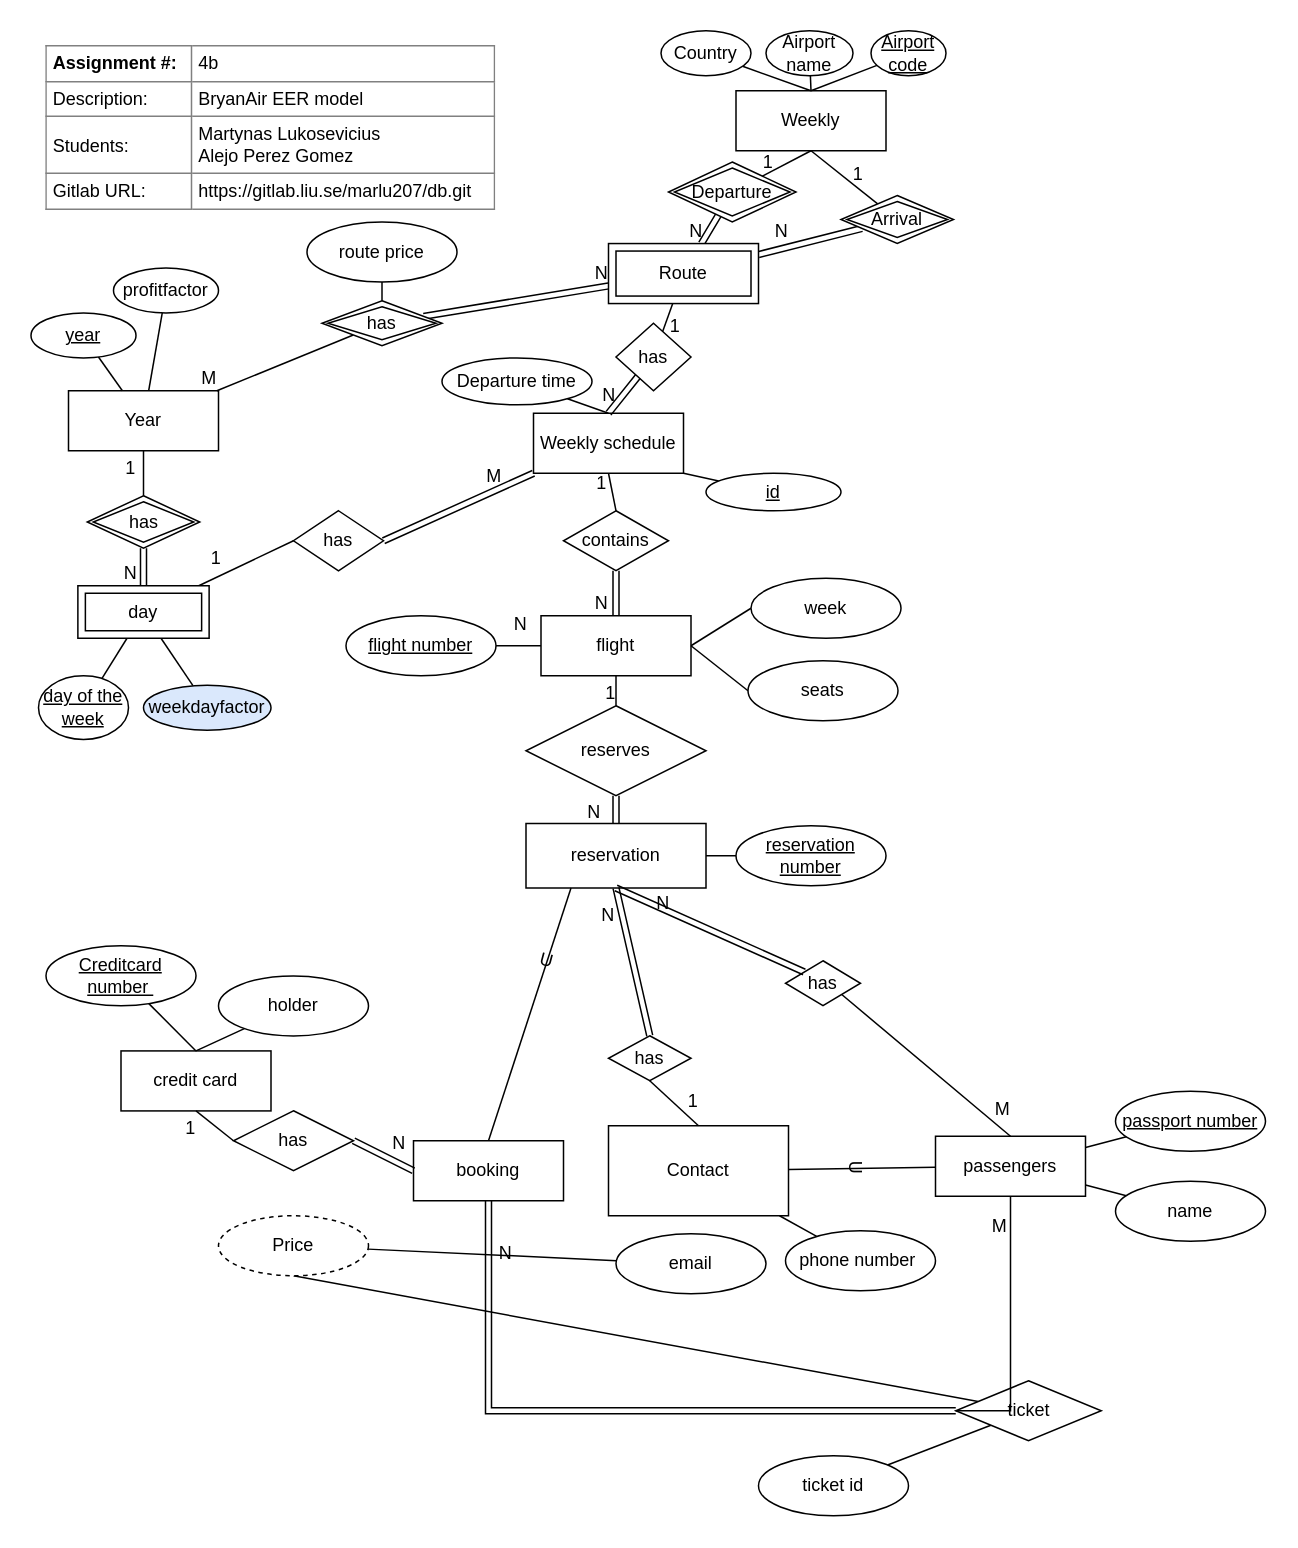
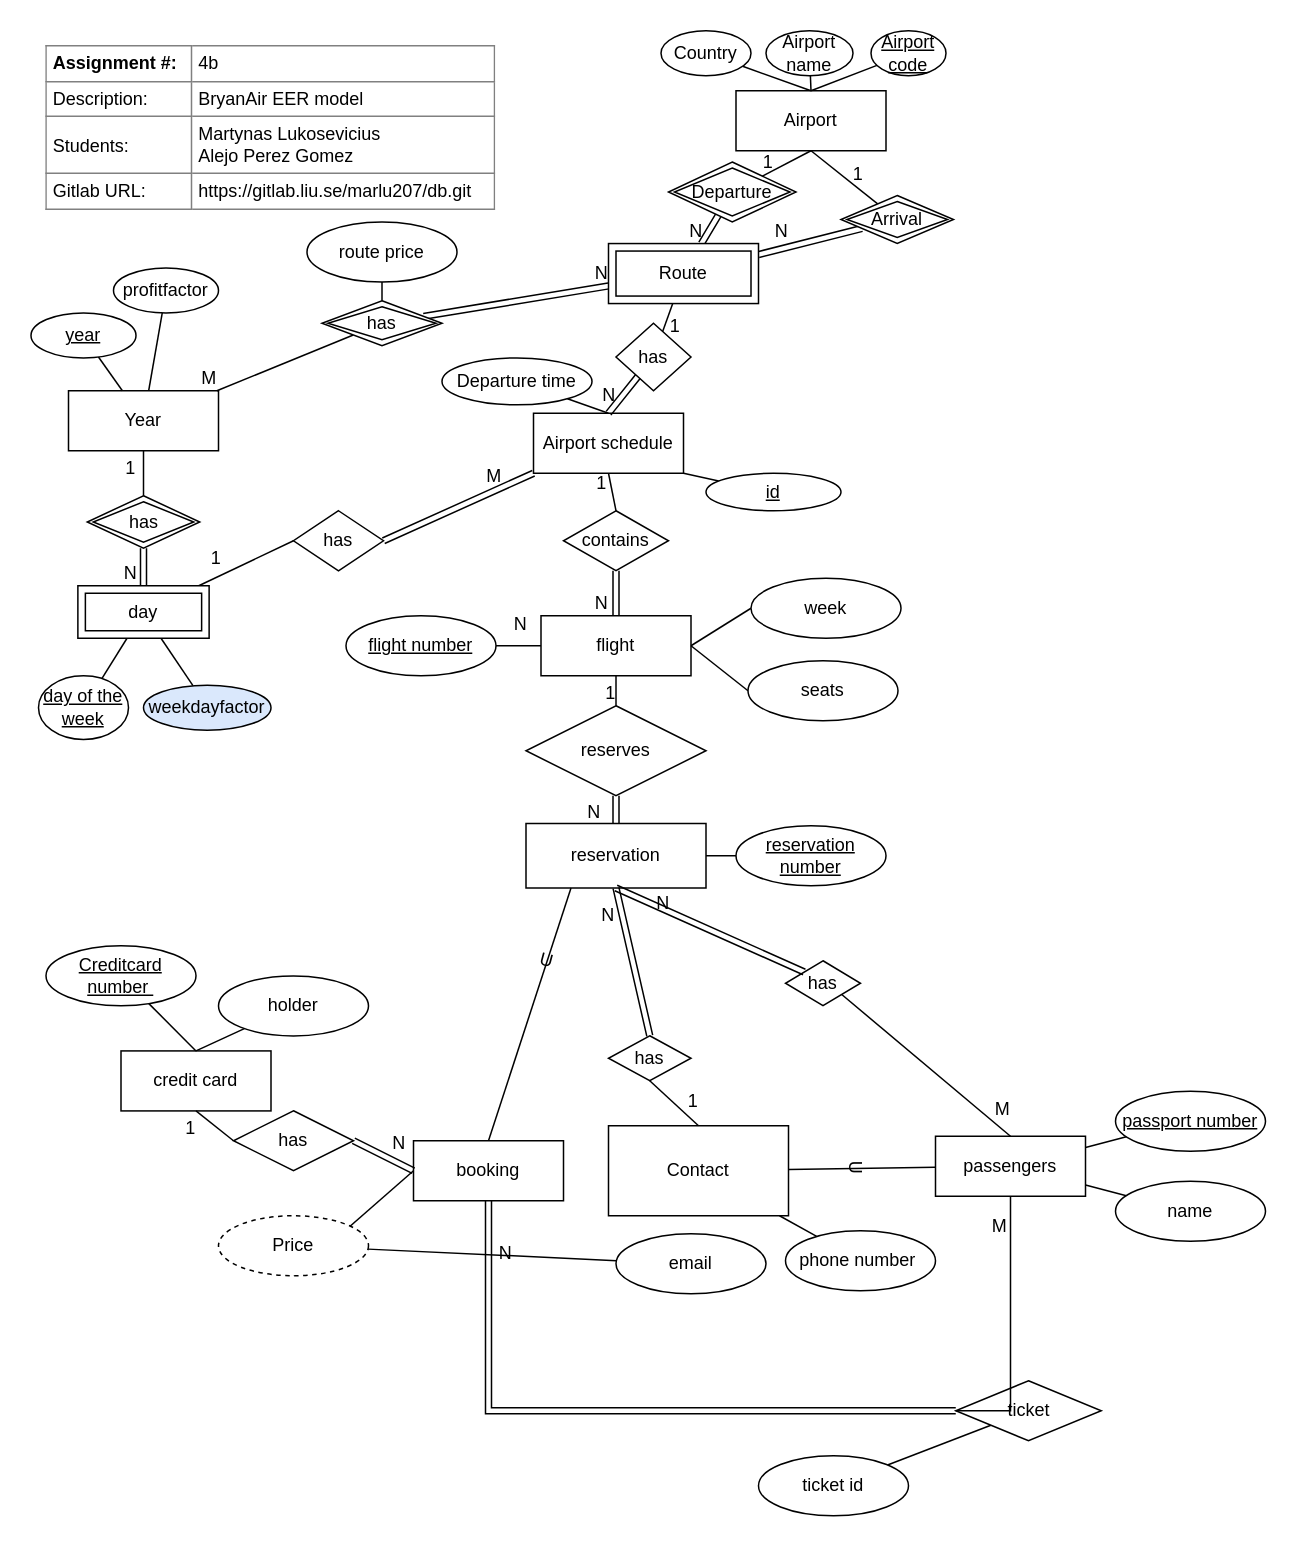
- <mxCell id="52" value="Weekly" style="whiteSpace=wrap;html=1;align=center;" parent="1" vertex="1"><mxGeometry x="490" y="60" width="100" height="40" as="geometry" /></mxCell>
+ <mxCell id="52" value="Airport" style="whiteSpace=wrap;html=1;align=center;" parent="1" vertex="1"><mxGeometry x="490" y="60" width="100" height="40" as="geometry" /></mxCell>
- <mxCell id="2" value="Weekly schedule" style="whiteSpace=wrap;html=1;align=center;" parent="1" vertex="1"><mxGeometry x="355" y="275" width="100" height="40" as="geometry" /></mxCell>
+ <mxCell id="2" value="Airport schedule" style="whiteSpace=wrap;html=1;align=center;" parent="1" vertex="1"><mxGeometry x="355" y="275" width="100" height="40" as="geometry" /></mxCell>
- <mxCell id="27" style="edgeStyle=none;rounded=0;orthogonalLoop=1;jettySize=auto;html=1;endArrow=none;endFill=0;exitX=0.5;exitY=1;exitDx=0;exitDy=0;" parent="1" source="46" target="111" edge="1"><mxGeometry relative="1" as="geometry"><mxPoint x="175" y="690" as="sourcePoint" /></mxGeometry></mxCell>
+ <mxCell id="27" style="edgeStyle=none;rounded=0;orthogonalLoop=1;jettySize=auto;html=1;entryX=0;entryY=0.5;entryDx=0;entryDy=0;endArrow=none;endFill=0;exitX=0.5;exitY=1;exitDx=0;exitDy=0;" parent="1" source="46" target="26" edge="1"><mxGeometry relative="1" as="geometry"><mxPoint x="175" y="690" as="sourcePoint" /></mxGeometry></mxCell>
